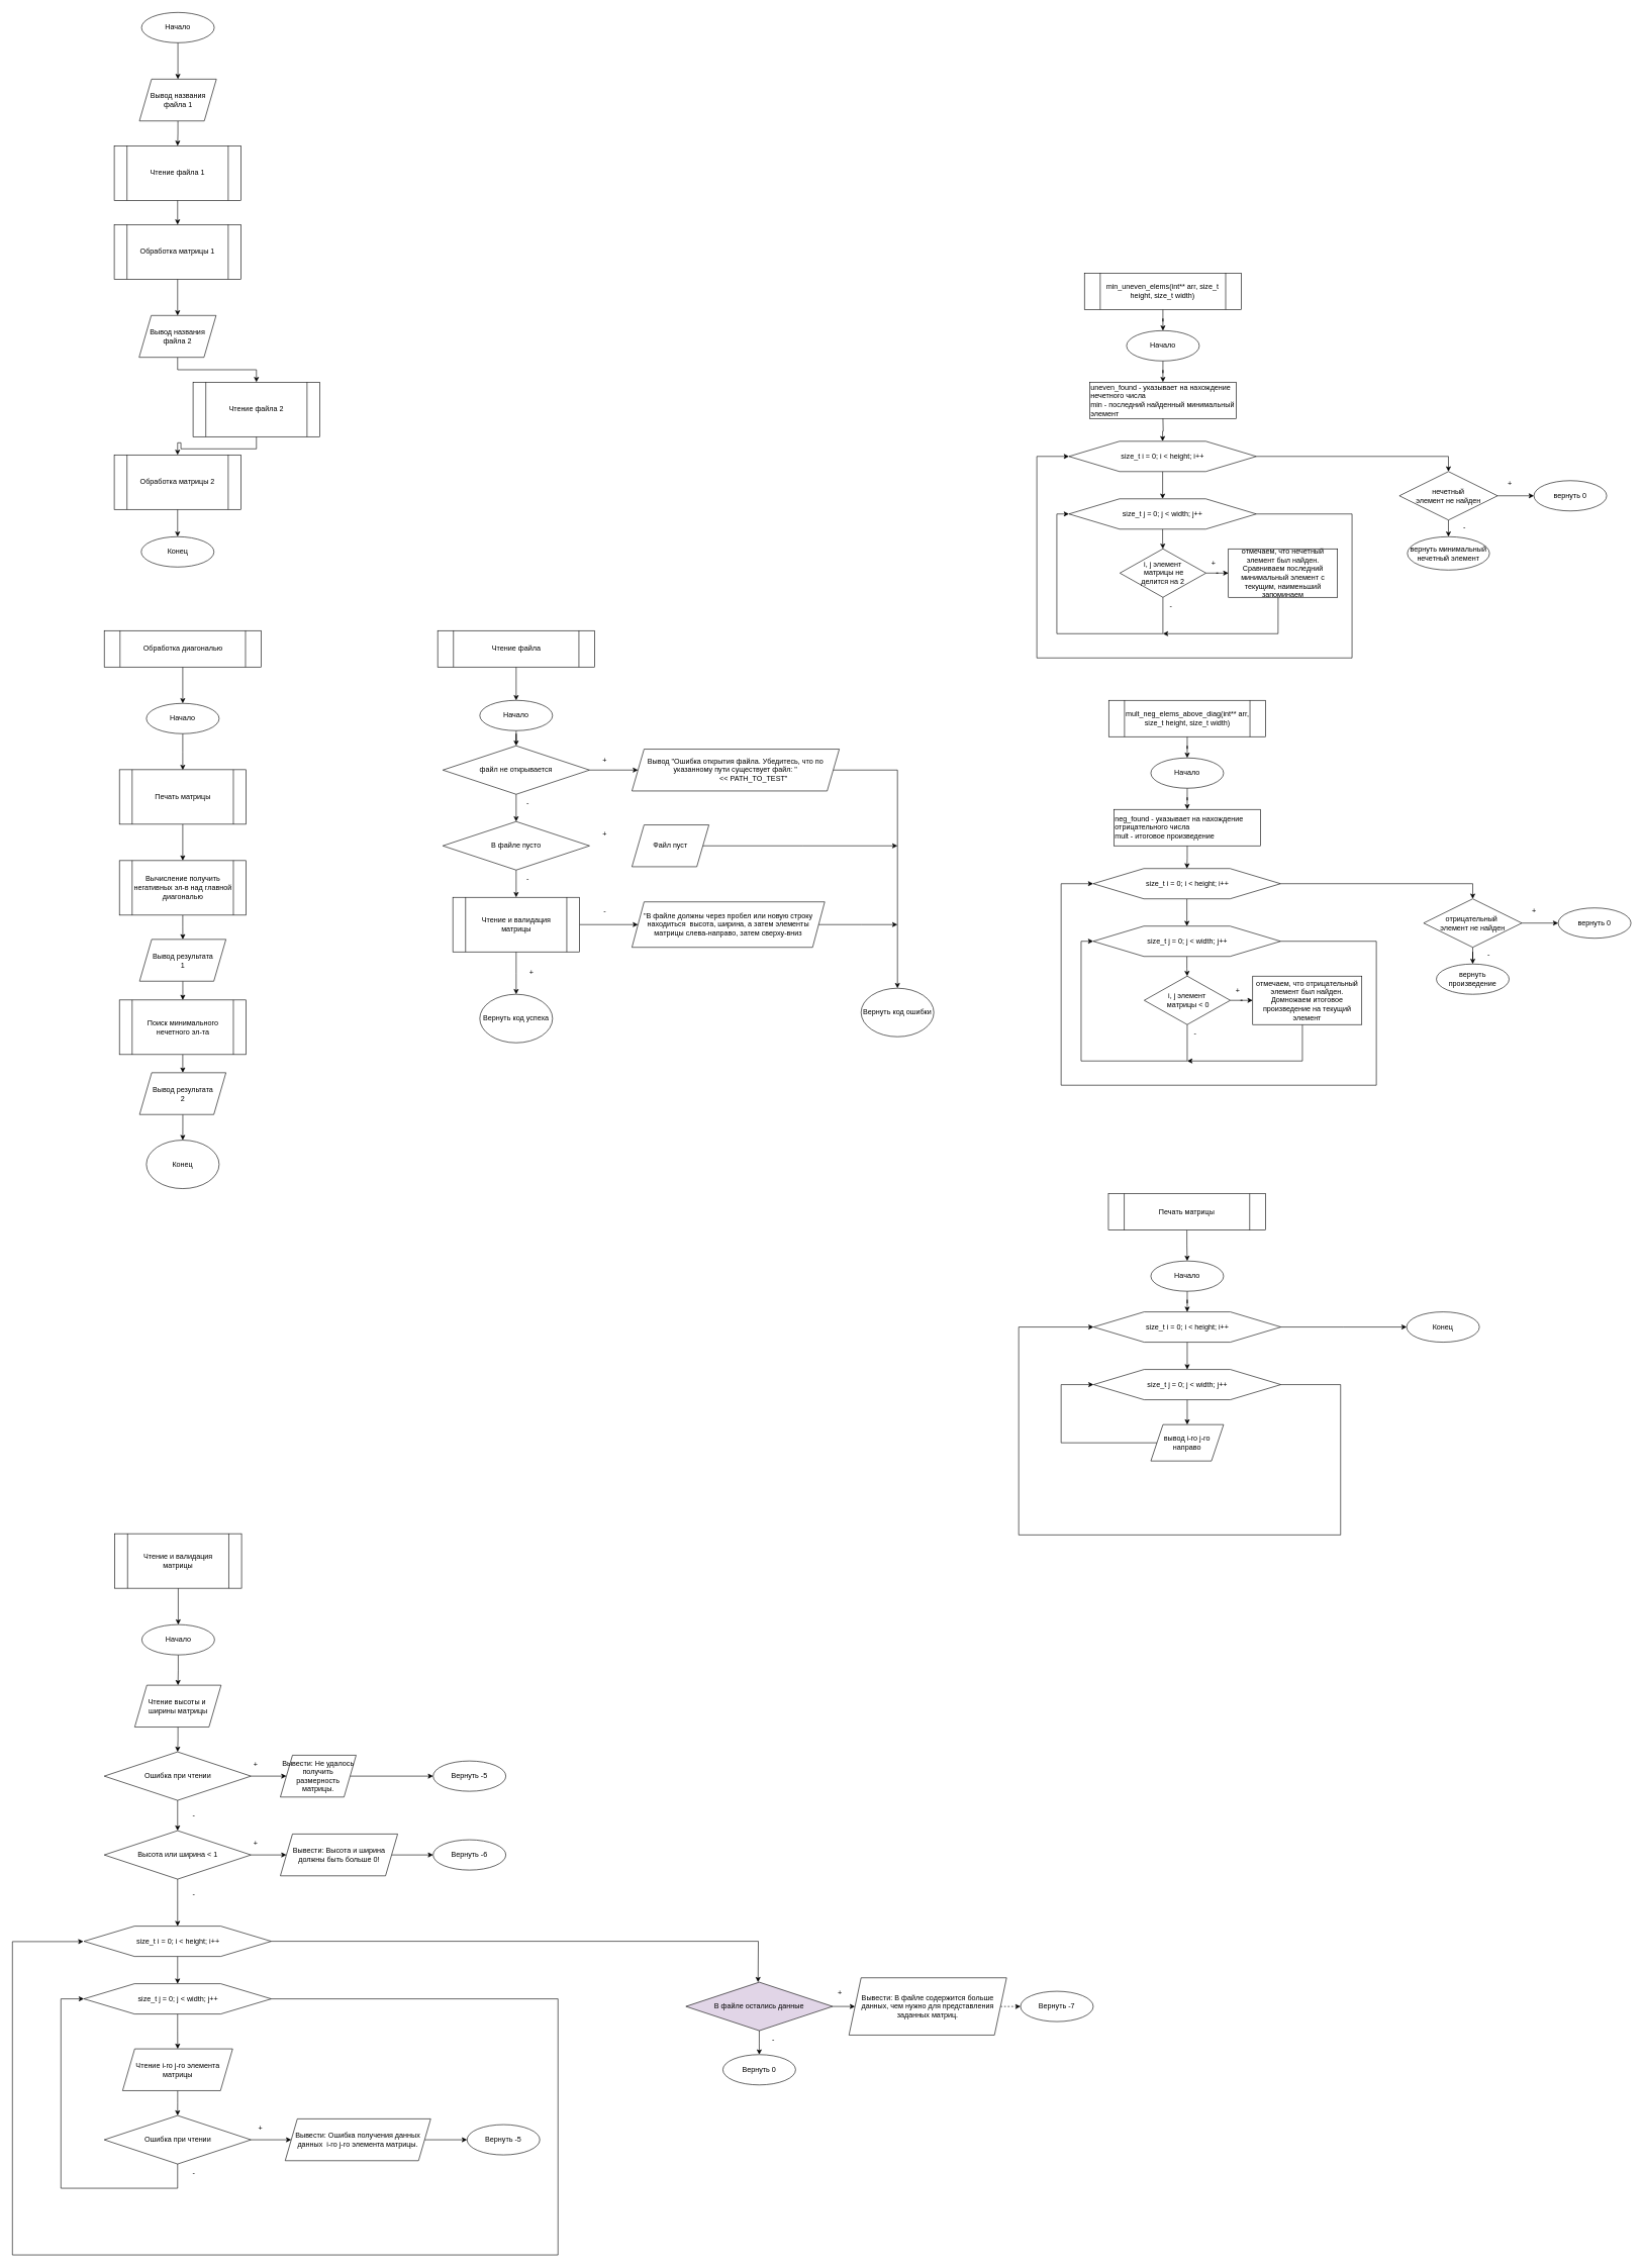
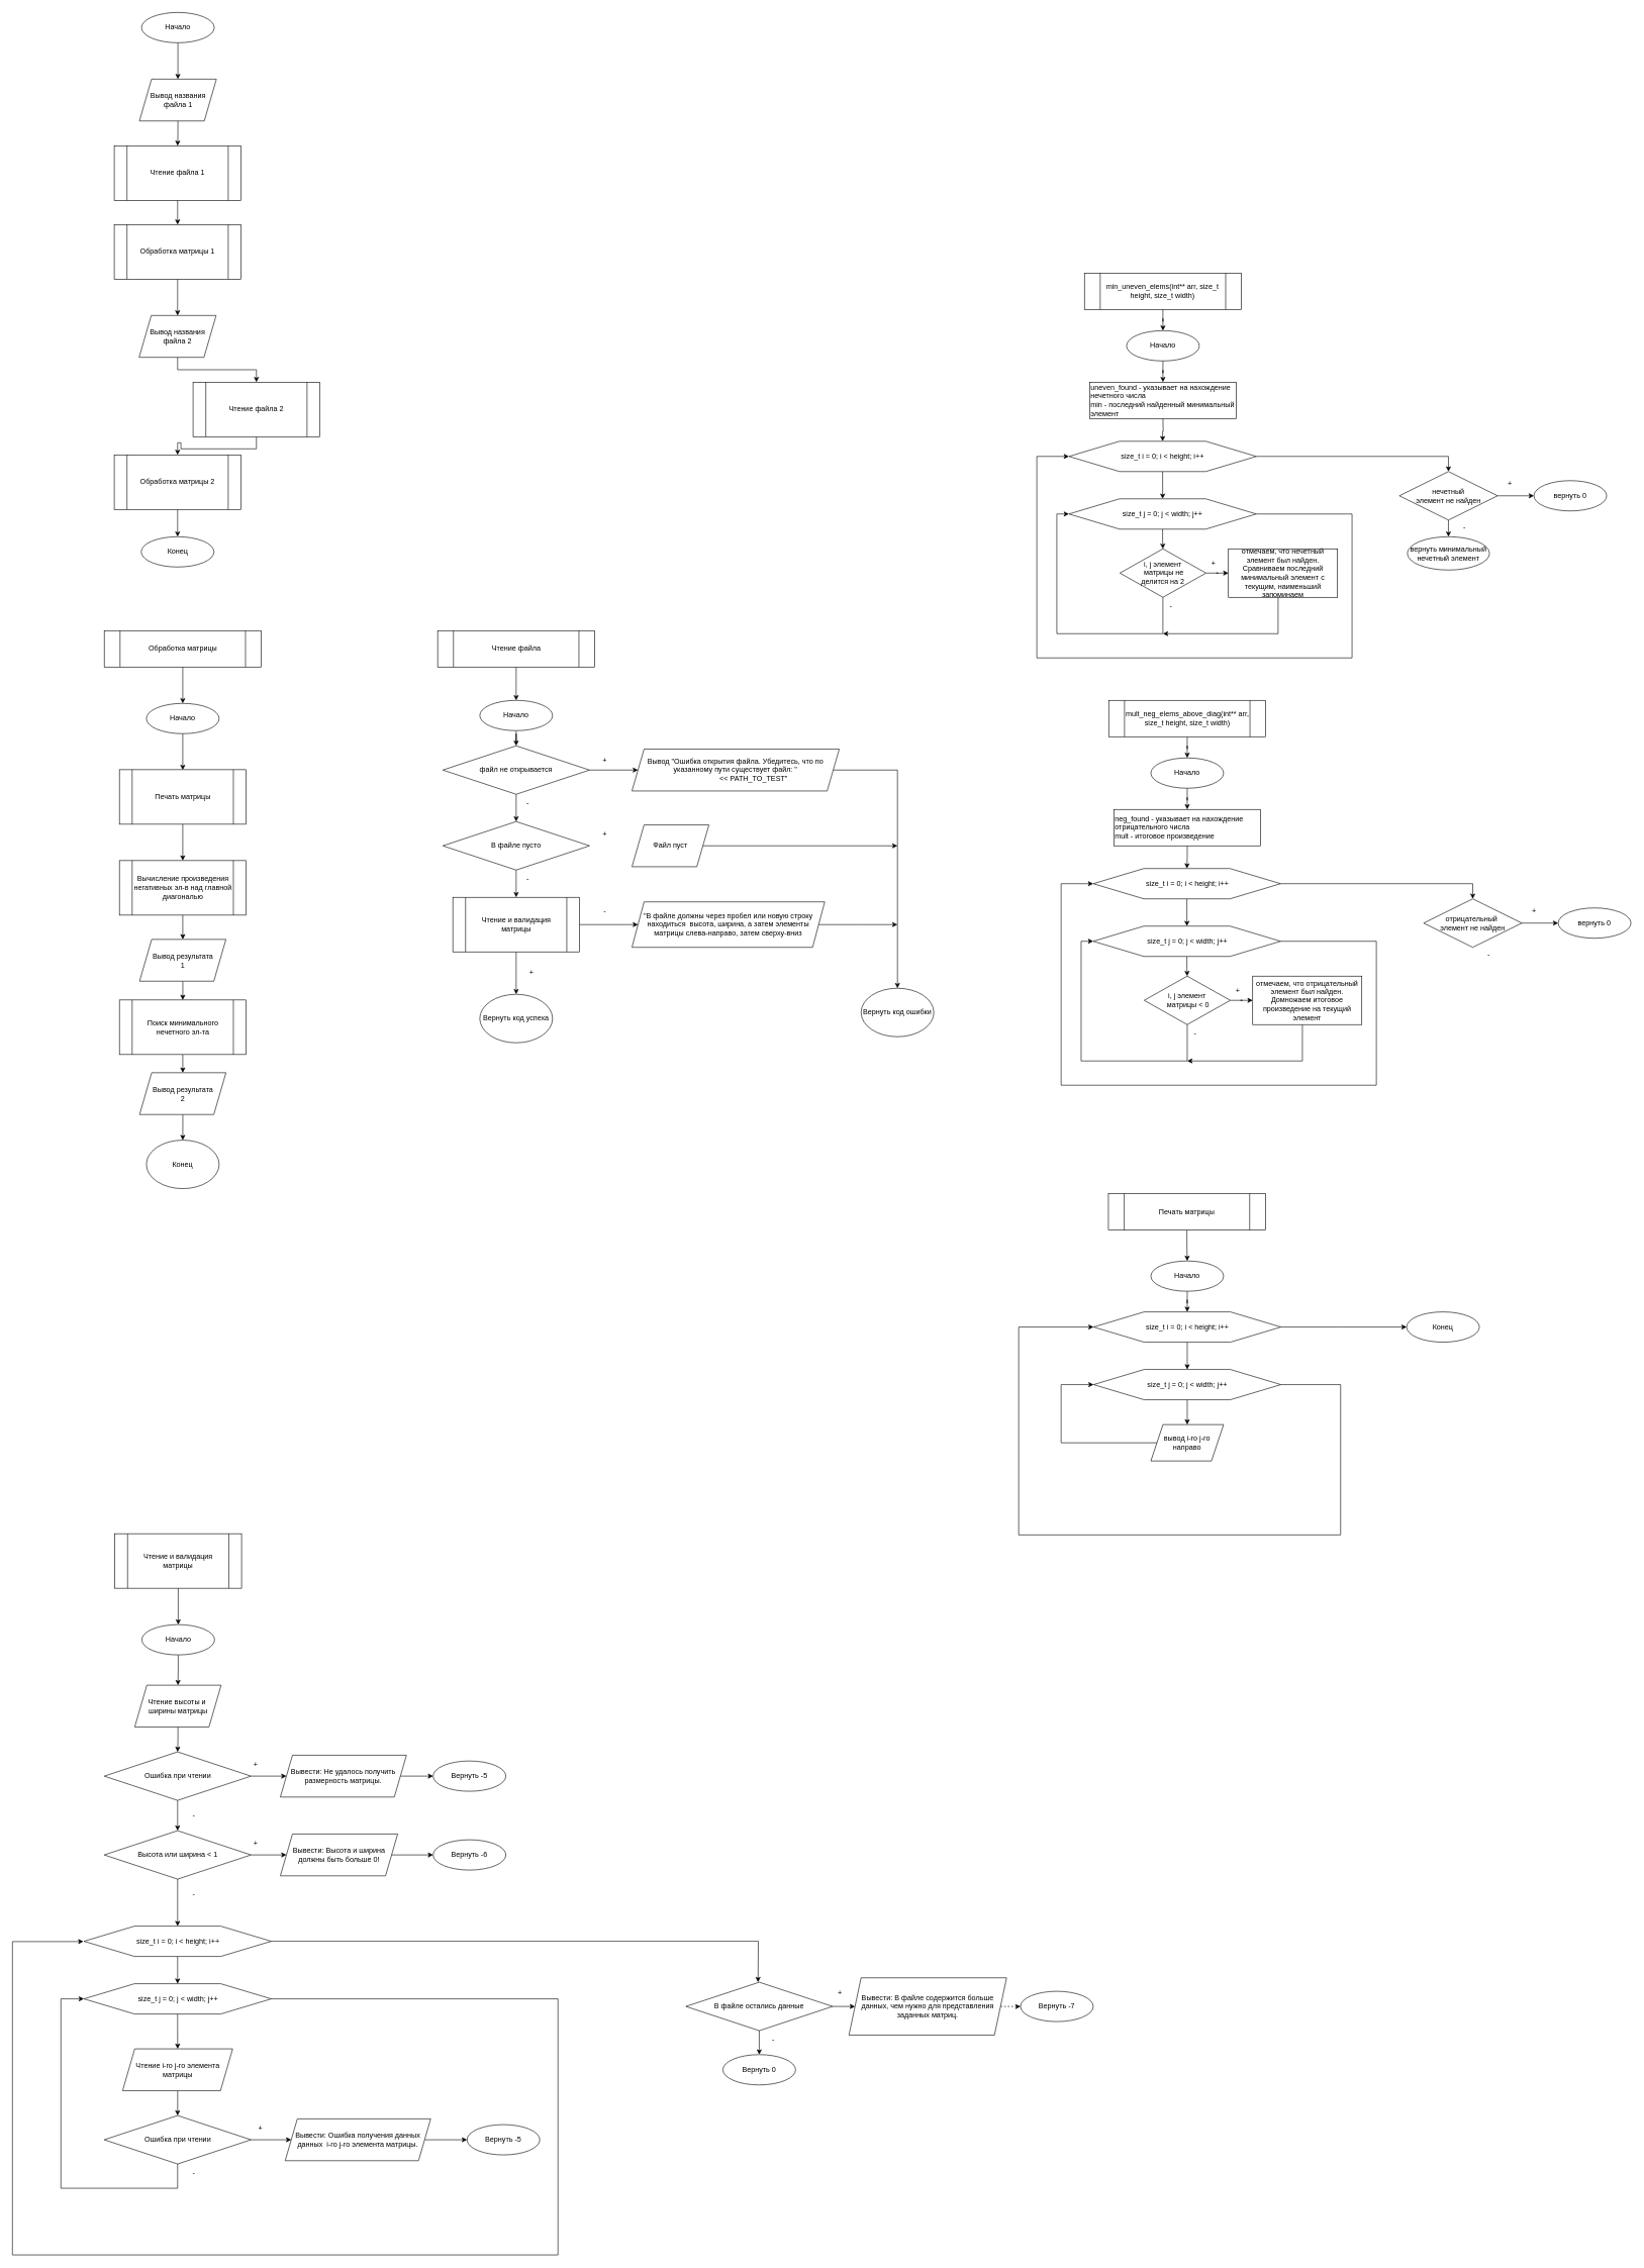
- <mxCell id="77" value="Обработка диагональю" style="shape=process;whiteSpace=wrap;html=1;backgroundOutline=1;" parent="1" vertex="1"><mxGeometry x="171.5" y="1040" width="259" height="60" as="geometry" /></mxCell>
+ <mxCell id="77" value="Обработка матрицы" style="shape=process;whiteSpace=wrap;html=1;backgroundOutline=1;" parent="1" vertex="1"><mxGeometry x="171.5" y="1040" width="259" height="60" as="geometry" /></mxCell>
- <mxCell id="68" value="Вычисление получить&lt;div&gt;негативных эл-в над главной&lt;/div&gt;&lt;div&gt;диагональю&lt;/div&gt;" style="shape=process;whiteSpace=wrap;html=1;backgroundOutline=1;" parent="1" vertex="1"><mxGeometry x="196.5" y="1419.38" width="209" height="90" as="geometry" /></mxCell>
+ <mxCell id="68" value="Вычисление произведения&lt;div&gt;негативных эл-в над главной&lt;/div&gt;&lt;div&gt;диагональю&lt;/div&gt;" style="shape=process;whiteSpace=wrap;html=1;backgroundOutline=1;" parent="1" vertex="1"><mxGeometry x="196.5" y="1419.38" width="209" height="90" as="geometry" /></mxCell>
- <mxCell id="22" value="" style="edgeStyle=orthogonalEdgeStyle;rounded=0;orthogonalLoop=1;jettySize=auto;html=1;" parent="1" source="23" target="27" edge="1"><mxGeometry relative="1" as="geometry" /></mxCell>
- <mxCell id="27" value="вернуть произведение" style="ellipse;whiteSpace=wrap;html=1;" parent="1" vertex="1"><mxGeometry x="2369" y="1590" width="120" height="50" as="geometry" /></mxCell>
- <mxCell id="88" value="Вывести:&amp;nbsp;Не удалось получить размерность матрицы." style="shape=parallelogram;perimeter=parallelogramPerimeter;whiteSpace=wrap;html=1;fixedSize=1;" parent="1" vertex="1"><mxGeometry x="462" y="2895.5" width="125" height="69" as="geometry" /></mxCell>
+ <mxCell id="88" value="Вывести:&amp;nbsp;Не удалось получить размерность матрицы." style="shape=parallelogram;perimeter=parallelogramPerimeter;whiteSpace=wrap;html=1;fixedSize=1;" parent="1" vertex="1"><mxGeometry x="462" y="2895.5" width="208" height="69" as="geometry" /></mxCell>
- <mxCell id="118" value="В файле остались данные" style="rhombus;whiteSpace=wrap;html=1;fillColor=#e1d5e7;" parent="1" vertex="1"><mxGeometry x="1131" y="3270" width="242" height="80" as="geometry" /></mxCell>
+ <mxCell id="118" value="В файле остались данные" style="rhombus;whiteSpace=wrap;html=1;" parent="1" vertex="1"><mxGeometry x="1131" y="3270" width="242" height="80" as="geometry" /></mxCell>
